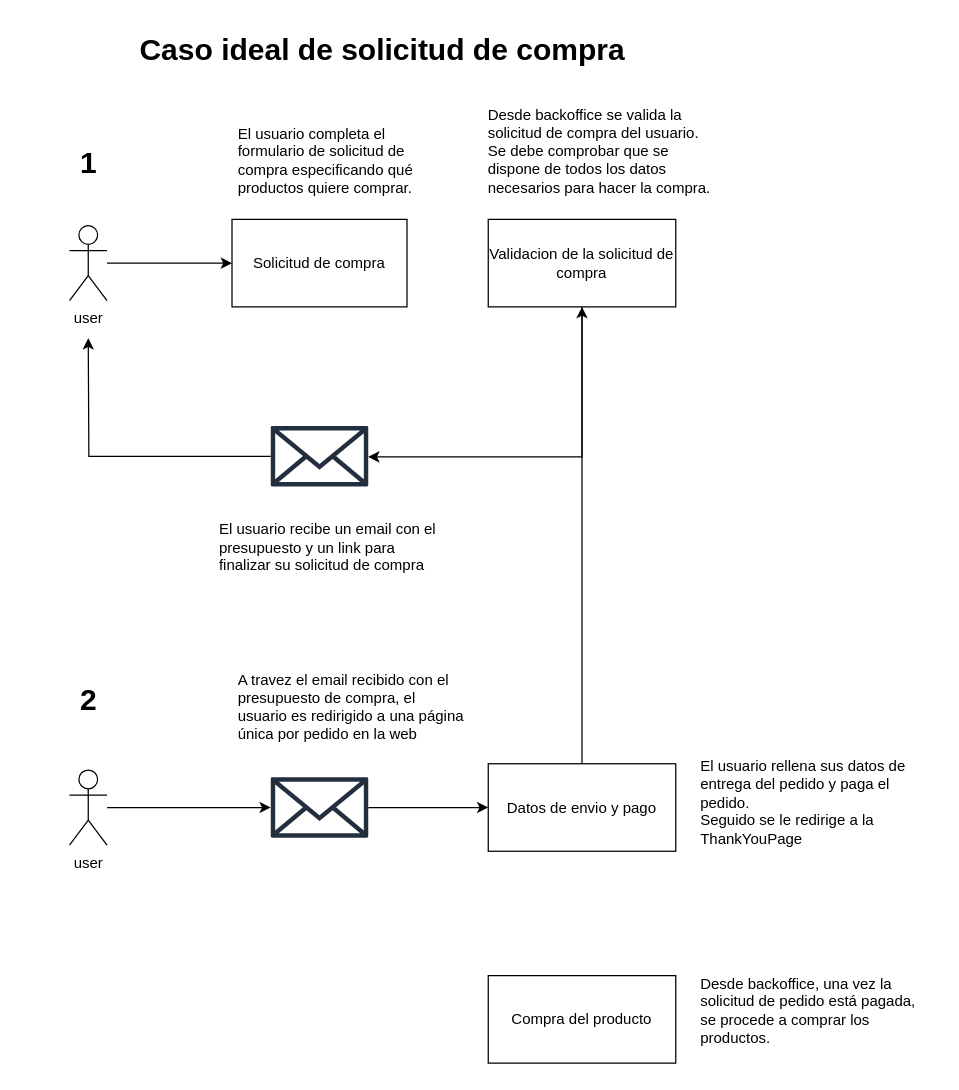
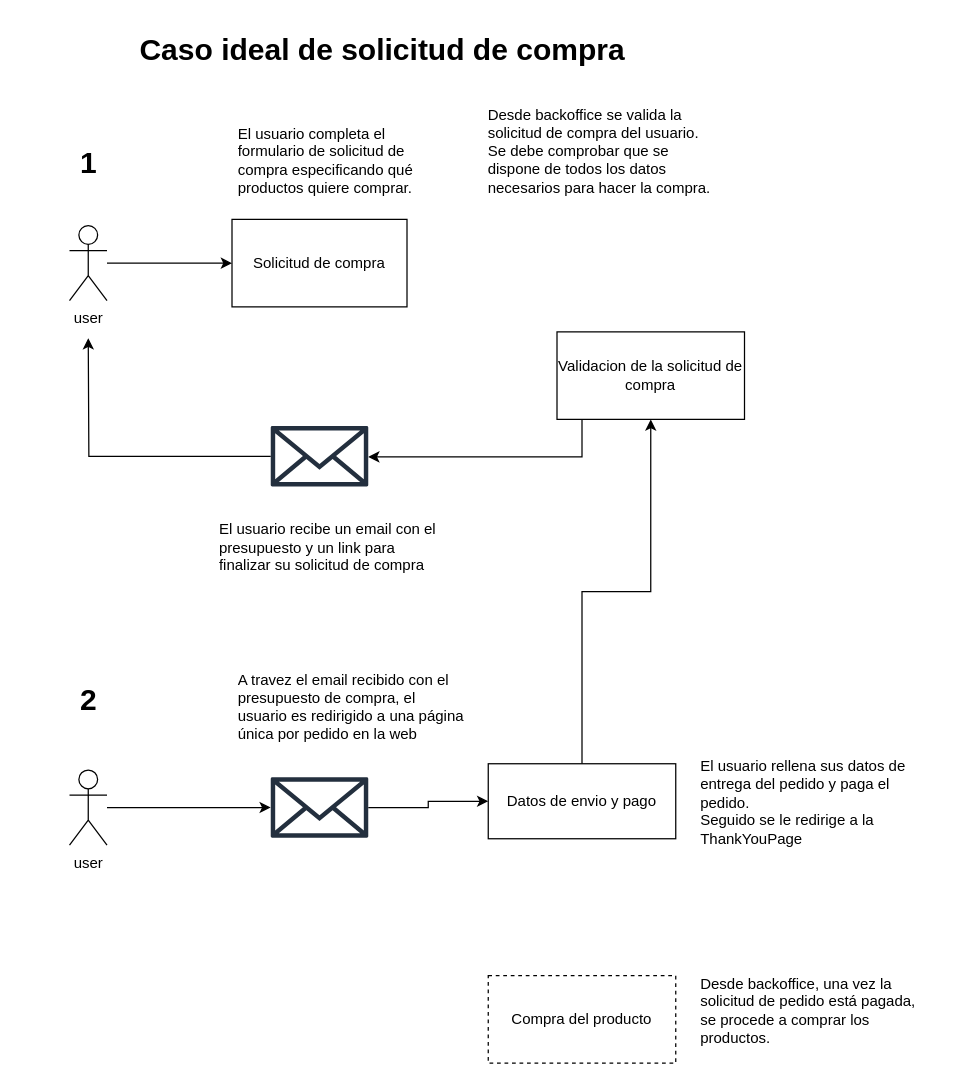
- <mxCell id="6" value="Validacion de la solicitud de compra" style="rounded=0;whiteSpace=wrap;html=1;" vertex="1" parent="1"><mxGeometry x="390" y="175" width="150" height="70" as="geometry" /></mxCell>
+ <mxCell id="6" value="Validacion de la solicitud de compra" style="rounded=0;whiteSpace=wrap;html=1;" vertex="1" parent="1"><mxGeometry x="445" y="265" width="150" height="70" as="geometry" /></mxCell>
- <mxCell id="20" value="Datos de envio y pago" style="rounded=0;whiteSpace=wrap;html=1;" vertex="1" parent="1"><mxGeometry x="390" y="610.5" width="150" height="70" as="geometry" /></mxCell>
+ <mxCell id="20" value="Datos de envio y pago" style="rounded=0;whiteSpace=wrap;html=1;" vertex="1" parent="1"><mxGeometry x="390" y="610.5" width="150" height="60" as="geometry" /></mxCell>
- <mxCell id="22" value="Compra del producto" style="rounded=0;whiteSpace=wrap;html=1;" vertex="1" parent="1"><mxGeometry x="390" y="780" width="150" height="70" as="geometry" /></mxCell>
+ <mxCell id="22" value="Compra del producto" style="rounded=0;whiteSpace=wrap;html=1;dashed=1;" vertex="1" parent="1"><mxGeometry x="390" y="780" width="150" height="70" as="geometry" /></mxCell>
